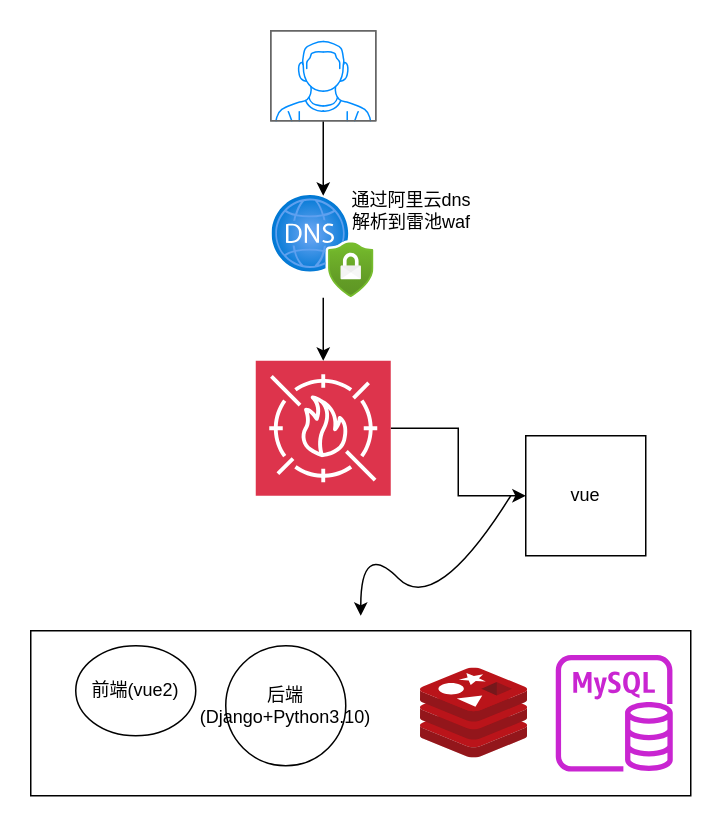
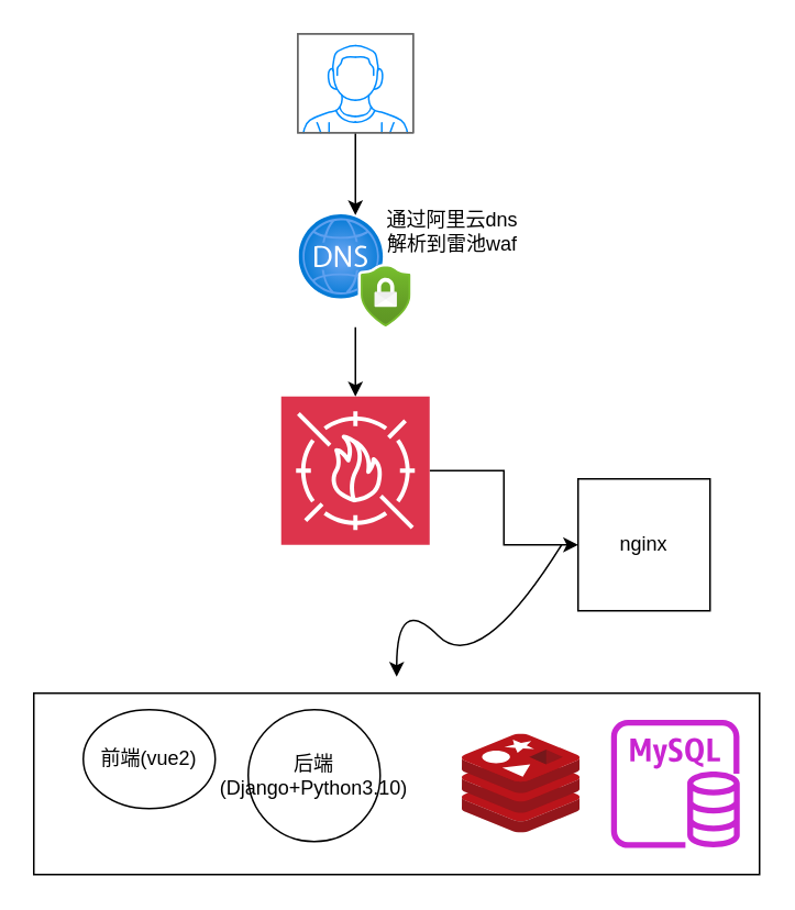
- <mxCell id="12" value="vue" style="whiteSpace=wrap;html=1;aspect=fixed;" vertex="1" parent="1"><mxGeometry x="350" y="290" width="80" height="80" as="geometry" /></mxCell>
+ <mxCell id="12" value="nginx" style="whiteSpace=wrap;html=1;aspect=fixed;" vertex="1" parent="1"><mxGeometry x="350" y="290" width="80" height="80" as="geometry" /></mxCell>
